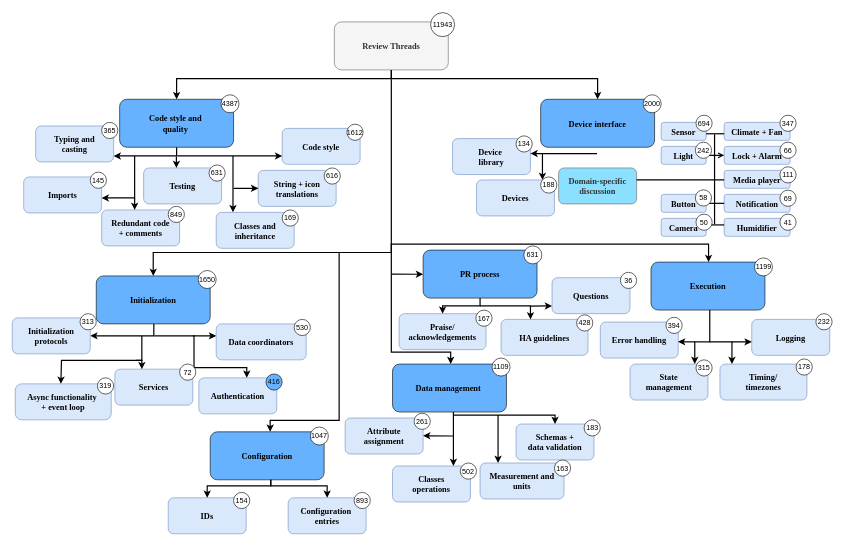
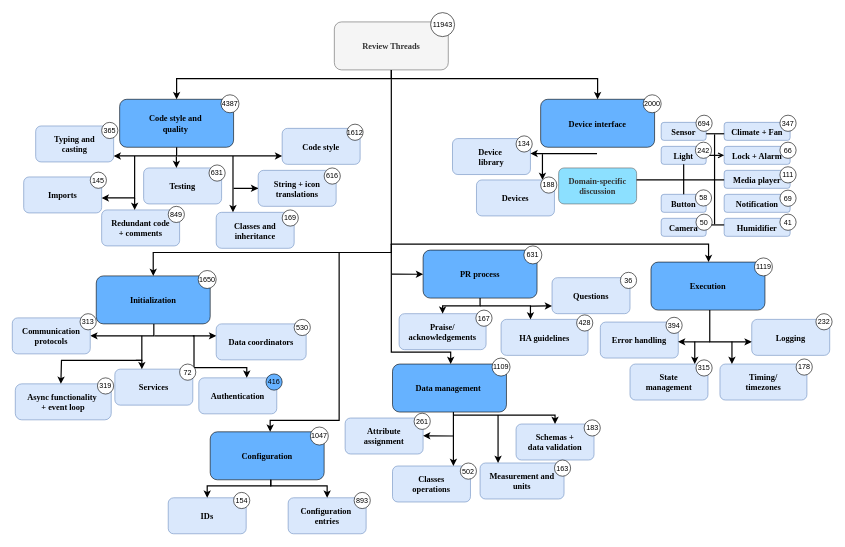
- <mxCell id="67" value="" style="edgeStyle=elbowEdgeStyle;elbow=vertical;strokeWidth=2;rounded=0;endArrow=none;startFill=0;" parent="1" source="32" target="35" edge="1"><mxGeometry x="-23" y="135.5" width="100" height="100" as="geometry"><mxPoint x="1147" y="337.67" as="sourcePoint" /><mxPoint x="1290" y="337.67" as="targetPoint" /></mxGeometry></mxCell>
+ <mxCell id="67" value="" style="edgeStyle=elbowEdgeStyle;elbow=vertical;strokeWidth=2;rounded=0;endArrow=none;startFill=0;" parent="1" source="32" target="30" edge="1"><mxGeometry x="-23" y="135.5" width="100" height="100" as="geometry"><mxPoint x="1147" y="337.67" as="sourcePoint" /><mxPoint x="1290" y="337.67" as="targetPoint" /></mxGeometry></mxCell>
- <mxCell id="128" value="1199" style="ellipse;whiteSpace=wrap;html=1;aspect=fixed;fillColor=light-dark(#FFFFFF,var(--ge-dark-color, #121212));" vertex="1" parent="1"><mxGeometry x="1257.5" y="429" width="30" height="30" as="geometry" /></mxCell>
+ <mxCell id="128" value="1119" style="ellipse;whiteSpace=wrap;html=1;aspect=fixed;fillColor=light-dark(#FFFFFF,var(--ge-dark-color, #121212));" vertex="1" parent="1"><mxGeometry x="1257.5" y="429" width="30" height="30" as="geometry" /></mxCell>
- <mxCell id="48" value="Initialization&#10;protocols" style="rounded=1;fillColor=#dae8fc;strokeColor=#6c8ebf;fontStyle=1;fontFamily=Tahoma;fontSize=14" parent="1" vertex="1"><mxGeometry x="20" y="529" width="130" height="60" as="geometry" /></mxCell>
+ <mxCell id="48" value="Communication&#10;protocols" style="rounded=1;fillColor=#dae8fc;strokeColor=#6c8ebf;fontStyle=1;fontFamily=Tahoma;fontSize=14" parent="1" vertex="1"><mxGeometry x="20" y="529" width="130" height="60" as="geometry" /></mxCell>
